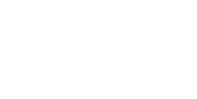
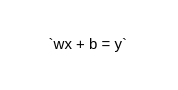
+ <mxCell id="2" value="`wx + b = y`" style="text;html=1;strokeColor=none;fillColor=none;align=center;verticalAlign=middle;whiteSpace=wrap;rounded=0;" parent="1" vertex="1"><mxGeometry x="20" y="20" width="100" height="30" as="geometry" /></mxCell>
